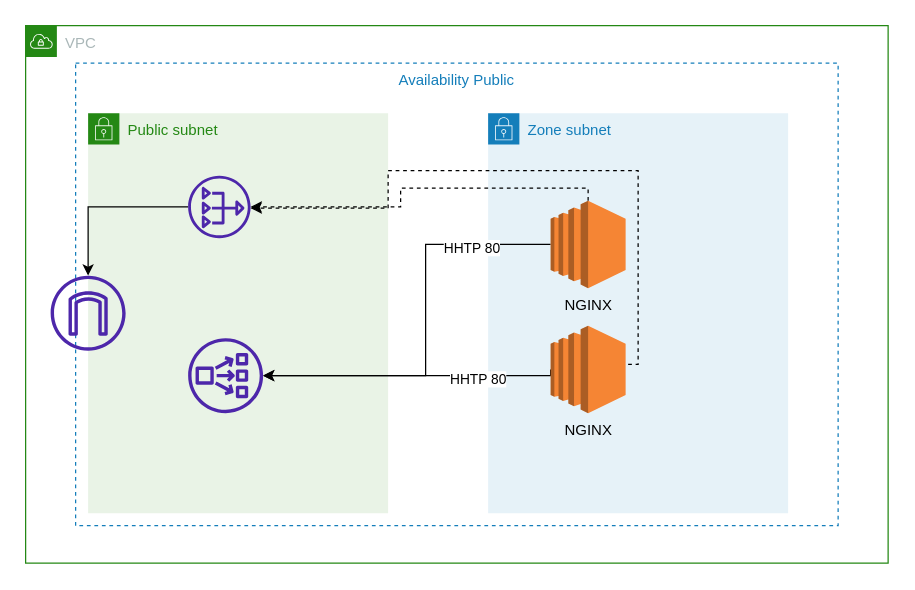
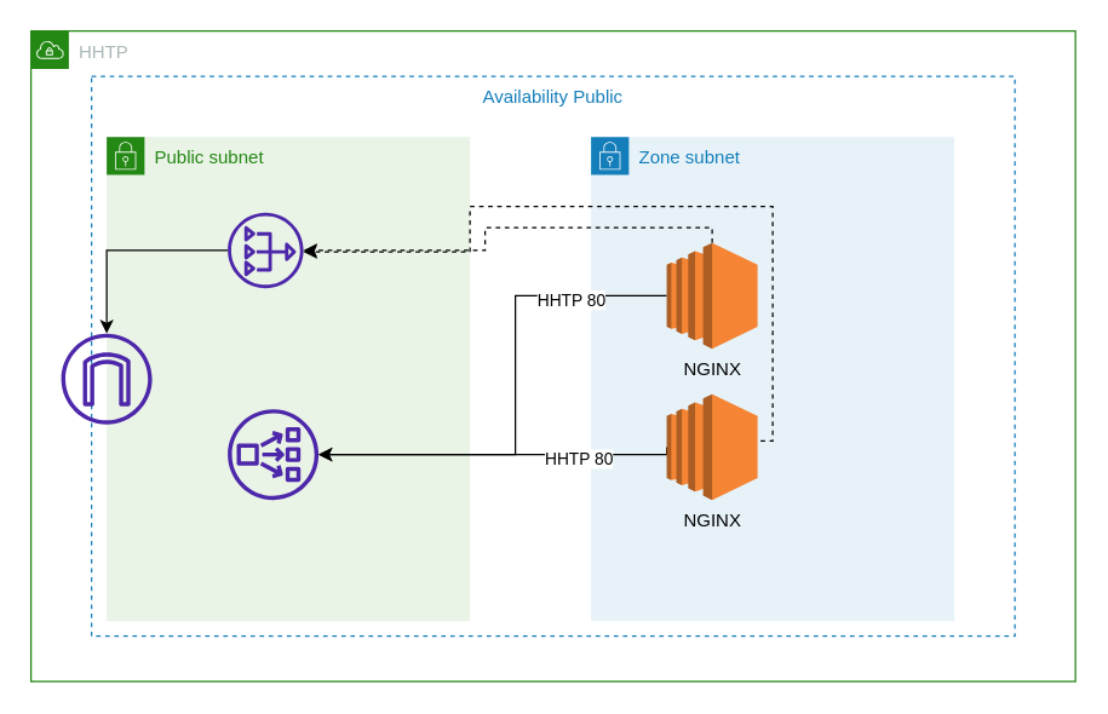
- <mxCell id="2" value="VPC" style="points=[[0,0],[0.25,0],[0.5,0],[0.75,0],[1,0],[1,0.25],[1,0.5],[1,0.75],[1,1],[0.75,1],[0.5,1],[0.25,1],[0,1],[0,0.75],[0,0.5],[0,0.25]];outlineConnect=0;gradientColor=none;html=1;whiteSpace=wrap;fontSize=12;fontStyle=0;container=1;pointerEvents=0;collapsible=0;recursiveResize=0;shape=mxgraph.aws4.group;grIcon=mxgraph.aws4.group_vpc;strokeColor=#248814;fillColor=none;verticalAlign=top;align=left;spacingLeft=30;fontColor=#AAB7B8;dashed=0;" vertex="1" parent="1"><mxGeometry x="20" y="20" width="690" height="430" as="geometry" /></mxCell>
+ <mxCell id="2" value="HHTP" style="points=[[0,0],[0.25,0],[0.5,0],[0.75,0],[1,0],[1,0.25],[1,0.5],[1,0.75],[1,1],[0.75,1],[0.5,1],[0.25,1],[0,1],[0,0.75],[0,0.5],[0,0.25]];outlineConnect=0;gradientColor=none;html=1;whiteSpace=wrap;fontSize=12;fontStyle=0;container=1;pointerEvents=0;collapsible=0;recursiveResize=0;shape=mxgraph.aws4.group;grIcon=mxgraph.aws4.group_vpc;strokeColor=#248814;fillColor=none;verticalAlign=top;align=left;spacingLeft=30;fontColor=#AAB7B8;dashed=0;" vertex="1" parent="1"><mxGeometry x="20" y="20" width="690" height="430" as="geometry" /></mxCell>
